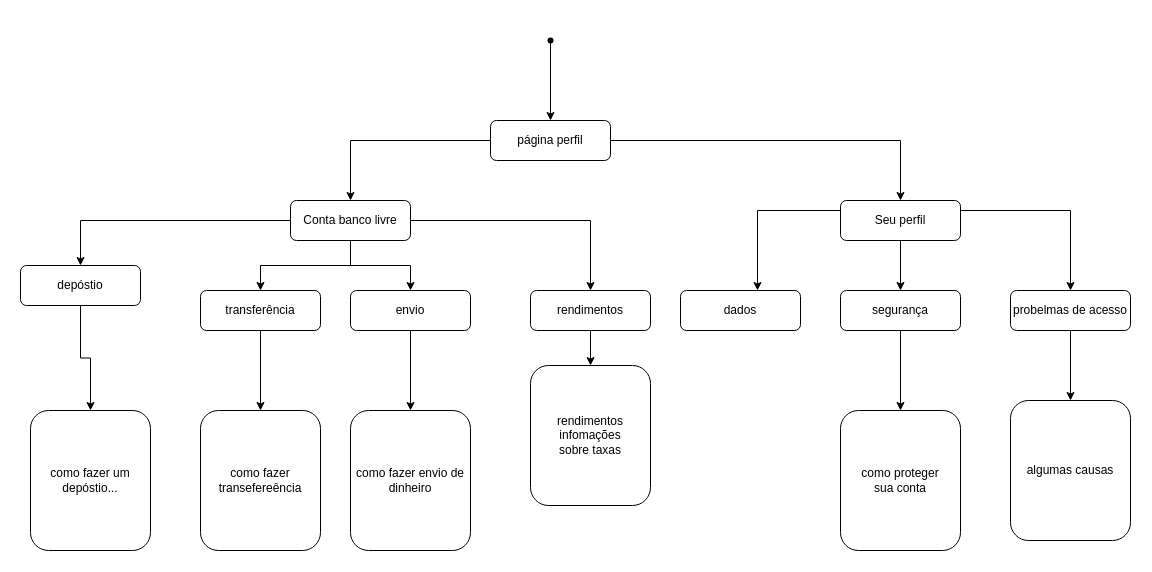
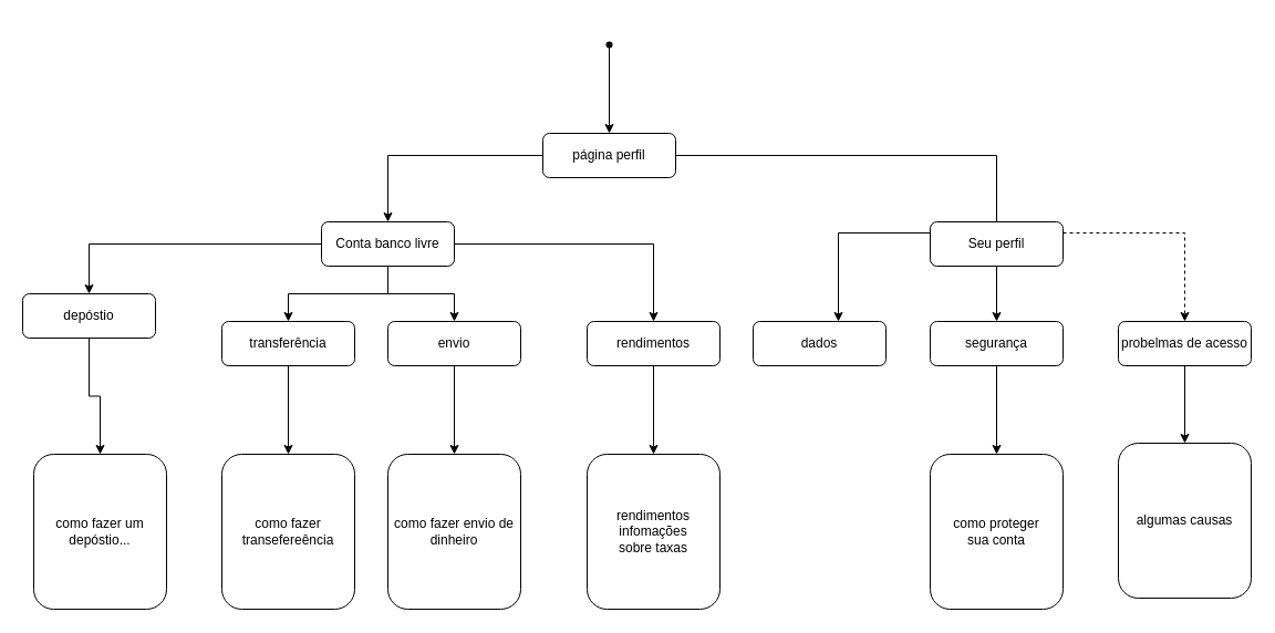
- <mxCell id="3" style="edgeStyle=orthogonalEdgeStyle;rounded=0;orthogonalLoop=1;jettySize=auto;html=1;" parent="1" source="4" target="15" edge="1"><mxGeometry relative="1" as="geometry"><mxPoint x="750" y="200" as="targetPoint" /></mxGeometry></mxCell>
+ <mxCell id="3" style="edgeStyle=orthogonalEdgeStyle;rounded=0;orthogonalLoop=1;jettySize=auto;html=1;endArrow=none;" parent="1" source="4" target="15" edge="1"><mxGeometry relative="1" as="geometry"><mxPoint x="750" y="200" as="targetPoint" /></mxGeometry></mxCell>
- <mxCell id="14" value="" style="edgeStyle=orthogonalEdgeStyle;rounded=0;orthogonalLoop=1;jettySize=auto;html=1;entryX=0.5;entryY=0;entryDx=0;entryDy=0;" parent="1" source="15" target="28" edge="1"><mxGeometry relative="1" as="geometry"><Array as="points"><mxPoint x="1070" y="210" /></Array></mxGeometry></mxCell>
+ <mxCell id="14" value="" style="edgeStyle=orthogonalEdgeStyle;rounded=0;orthogonalLoop=1;jettySize=auto;html=1;entryX=0.5;entryY=0;entryDx=0;entryDy=0;dashed=1;" parent="1" source="15" target="28" edge="1"><mxGeometry relative="1" as="geometry"><Array as="points"><mxPoint x="1070" y="210" /></Array></mxGeometry></mxCell>
- <mxCell id="32" value="rendimentos&lt;br&gt;infomações&lt;br&gt;sobre taxas" style="rounded=1;whiteSpace=wrap;html=1;" parent="1" vertex="1"><mxGeometry x="530" y="365" width="120" height="140" as="geometry" /></mxCell>
+ <mxCell id="32" value="rendimentos&lt;br&gt;infomações&lt;br&gt;sobre taxas" style="rounded=1;whiteSpace=wrap;html=1;" parent="1" vertex="1"><mxGeometry x="530" y="410" width="120" height="140" as="geometry" /></mxCell>
